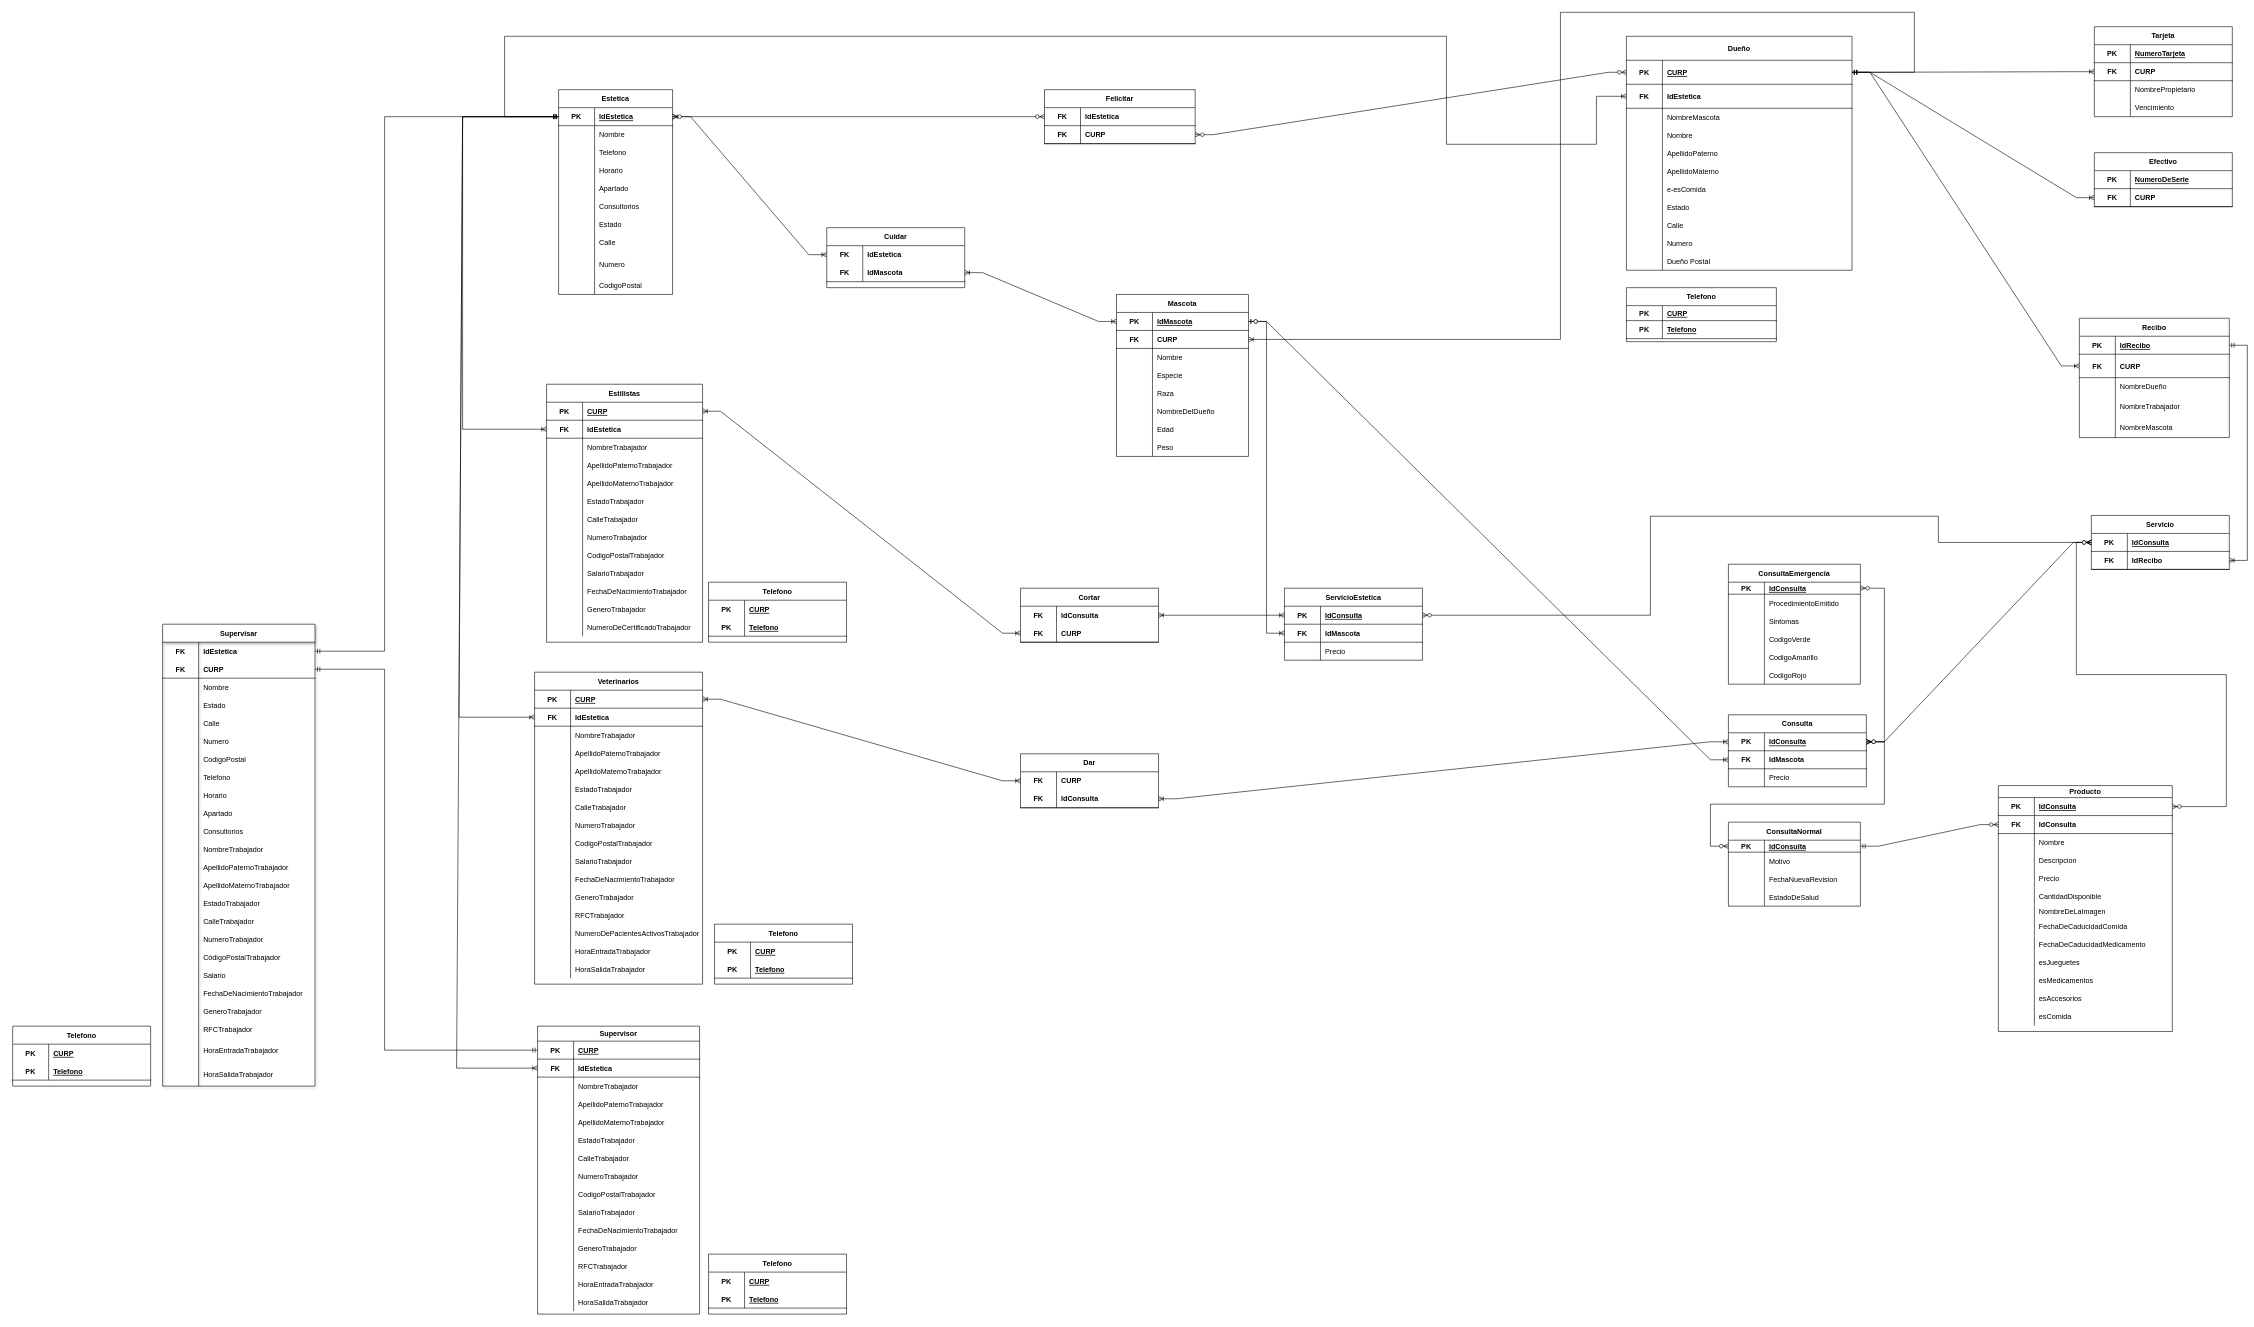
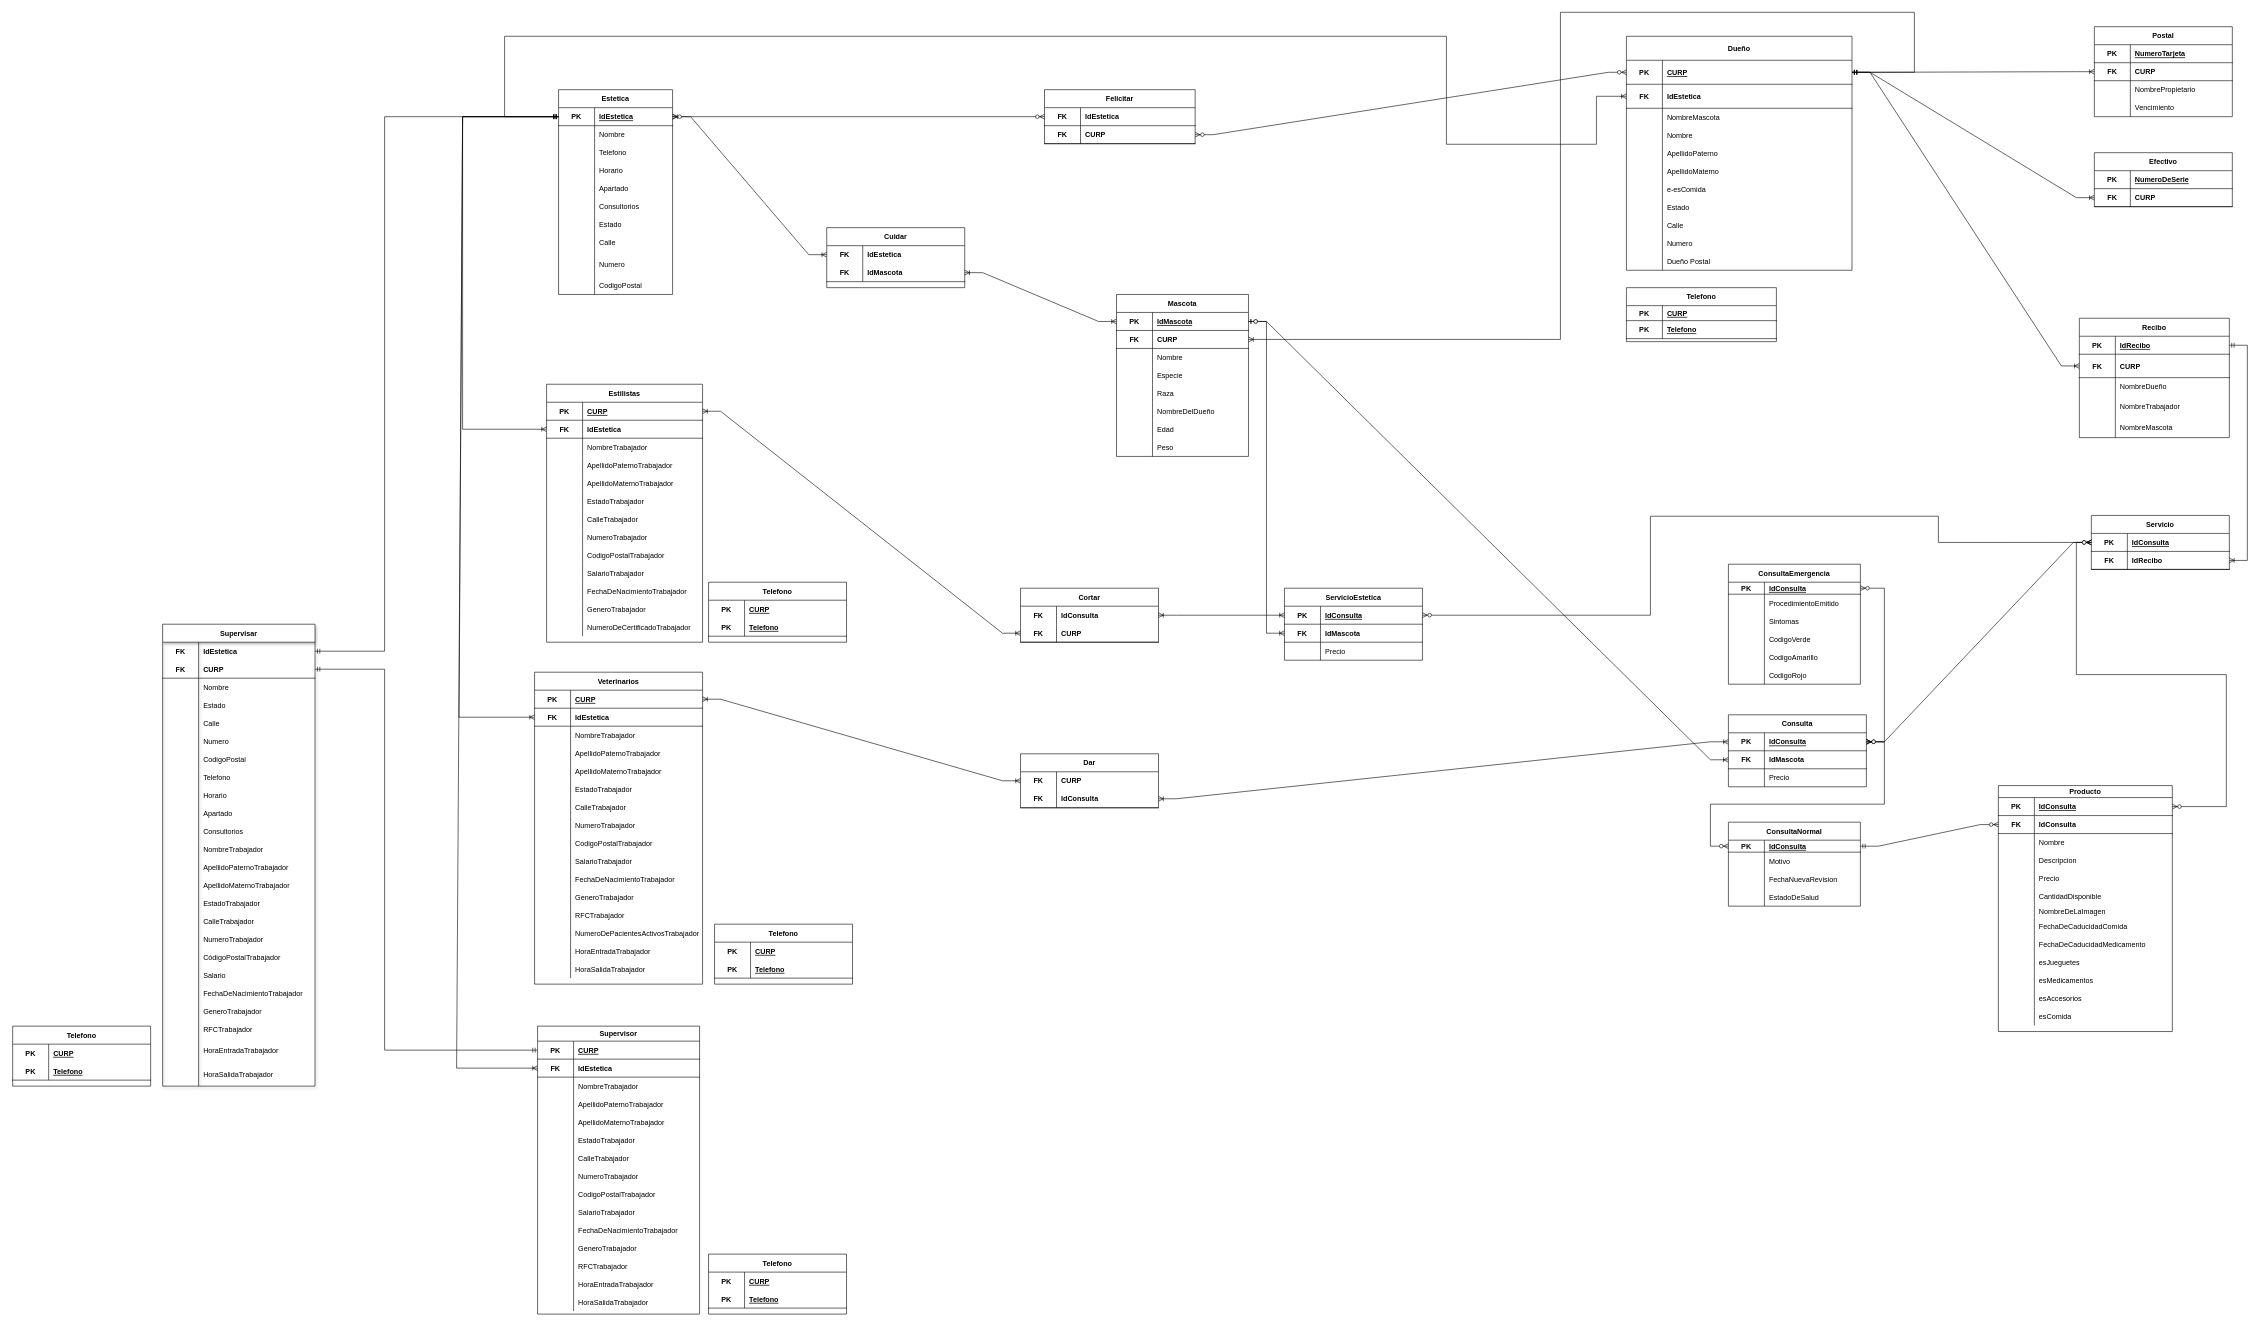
- <mxCell id="408" value="Tarjeta" style="shape=table;startSize=30;container=1;collapsible=1;childLayout=tableLayout;fixedRows=1;rowLines=0;fontStyle=1;align=center;resizeLast=1;strokeColor=default;" vertex="1" parent="1"><mxGeometry x="3490" y="44" width="230" height="150" as="geometry" /></mxCell>
+ <mxCell id="408" value="Postal" style="shape=table;startSize=30;container=1;collapsible=1;childLayout=tableLayout;fixedRows=1;rowLines=0;fontStyle=1;align=center;resizeLast=1;strokeColor=default;" vertex="1" parent="1"><mxGeometry x="3490" y="44" width="230" height="150" as="geometry" /></mxCell>
